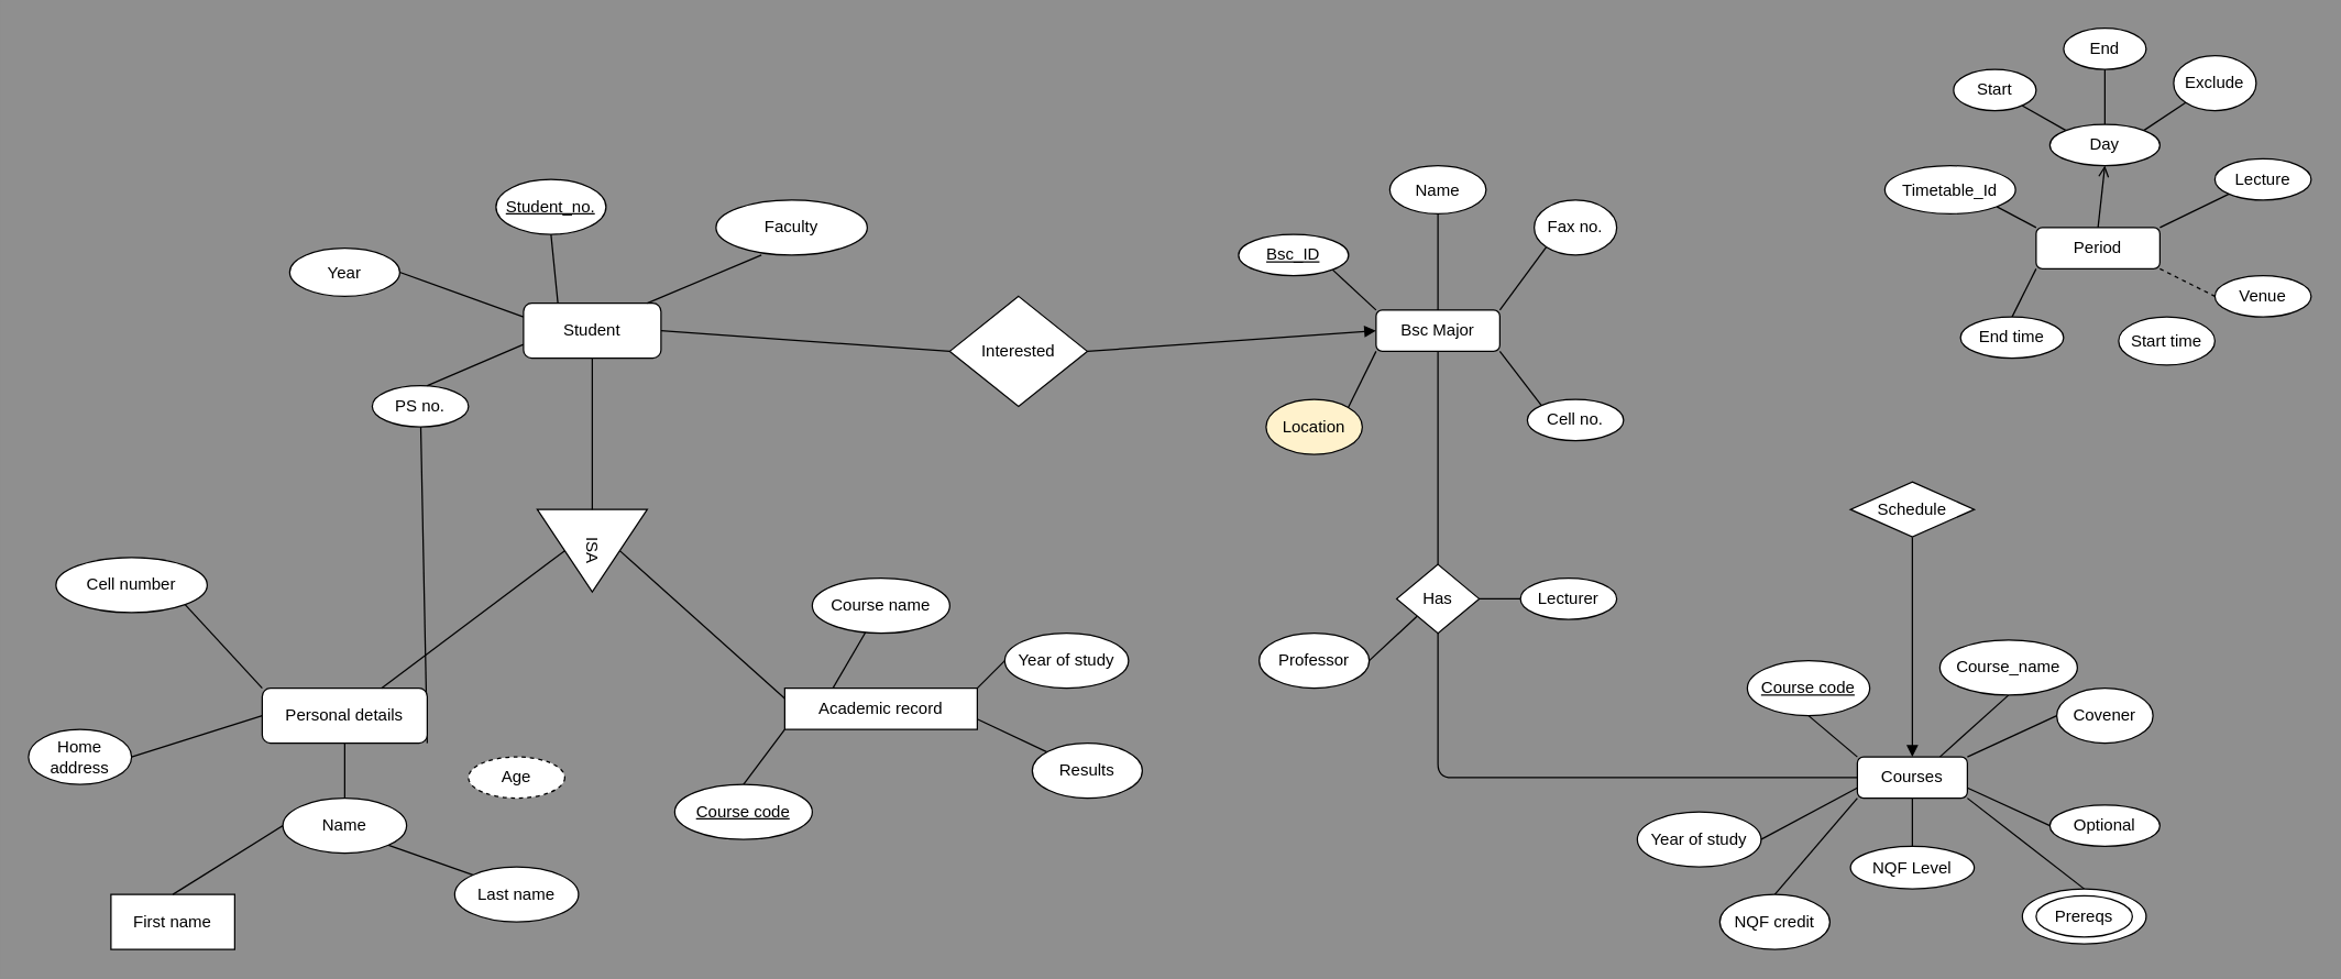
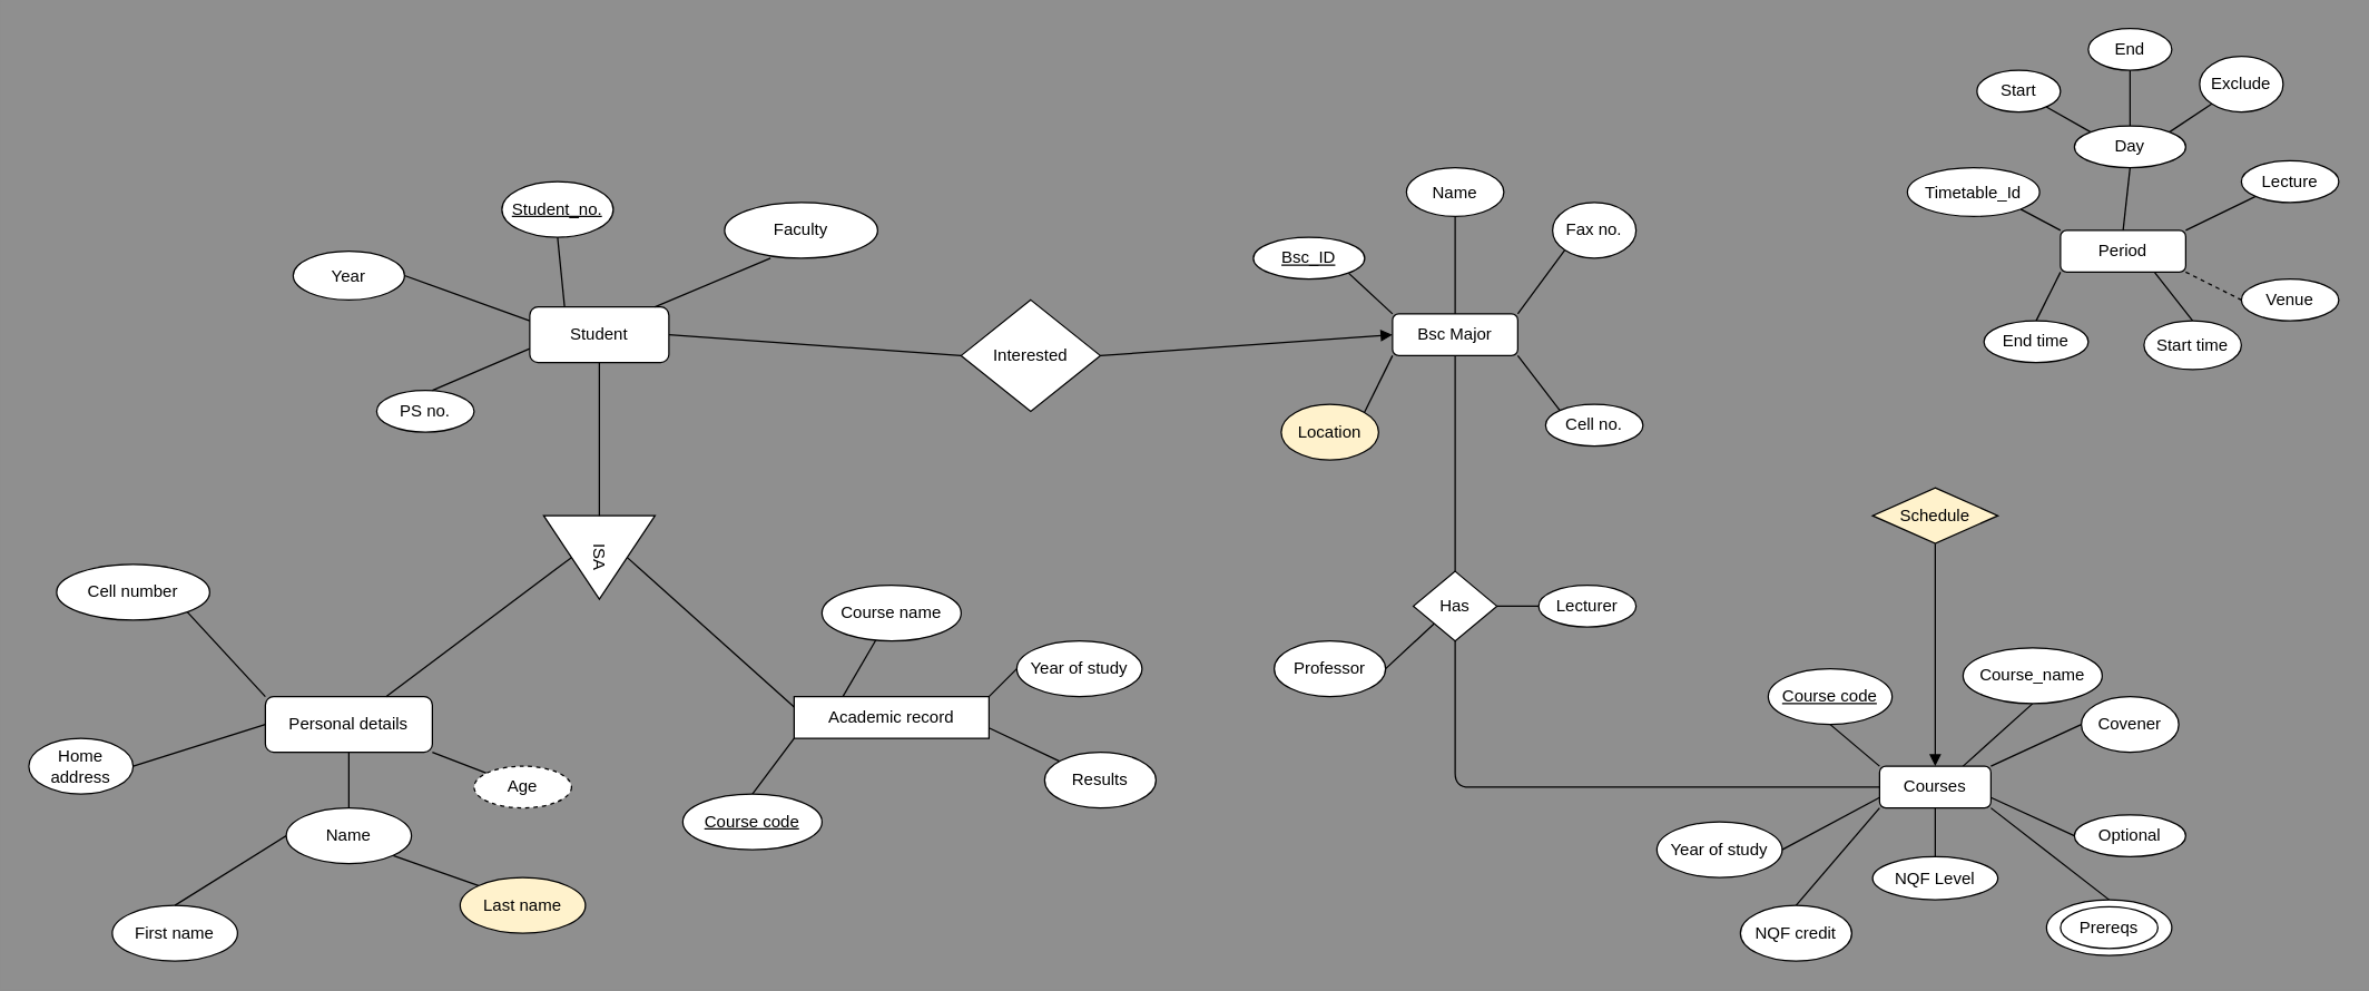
- <mxCell id="76" style="edgeStyle=none;html=1;exitX=0.5;exitY=0;exitDx=0;exitDy=0;entryX=0.5;entryY=1;entryDx=0;entryDy=0;endArrow=open;endFill=0;" parent="1" source="81" target="90" edge="1"><mxGeometry relative="1" as="geometry" /></mxCell>
+ <mxCell id="76" style="edgeStyle=none;html=1;exitX=0.5;exitY=0;exitDx=0;exitDy=0;entryX=0.5;entryY=1;entryDx=0;entryDy=0;endArrow=none;endFill=0;" parent="1" source="81" target="90" edge="1"><mxGeometry relative="1" as="geometry" /></mxCell>
+ <mxCell id="79" style="edgeStyle=none;html=1;exitX=0.75;exitY=1;exitDx=0;exitDy=0;entryX=0.5;entryY=0;entryDx=0;entryDy=0;endArrow=none;endFill=0;" parent="1" source="81" target="83" edge="1"><mxGeometry relative="1" as="geometry" /></mxCell>
- <mxCell id="95" value="Schedule" style="rhombus;whiteSpace=wrap;html=1;" parent="1" vertex="1"><mxGeometry x="1345" y="350" width="90" height="40" as="geometry" /></mxCell>
+ <mxCell id="95" value="Schedule" style="rhombus;whiteSpace=wrap;html=1;fillColor=#fff2cc;" parent="1" vertex="1"><mxGeometry x="1345" y="350" width="90" height="40" as="geometry" /></mxCell>
- <mxCell id="19" style="edgeStyle=none;html=1;exitX=1;exitY=1;exitDx=0;exitDy=0;endArrow=none;endFill=0;" parent="1" source="22" target="6" edge="1"><mxGeometry relative="1" as="geometry" /></mxCell>
+ <mxCell id="19" style="edgeStyle=none;html=1;exitX=1;exitY=1;exitDx=0;exitDy=0;endArrow=none;endFill=0;" parent="1" source="22" target="30" edge="1"><mxGeometry relative="1" as="geometry" /></mxCell>
- <mxCell id="23" value="Last name" style="ellipse;whiteSpace=wrap;html=1;" parent="1" vertex="1"><mxGeometry x="330" y="630" width="90" height="40" as="geometry" /></mxCell>
+ <mxCell id="23" value="Last name" style="ellipse;whiteSpace=wrap;html=1;fillColor=#fff2cc;" parent="1" vertex="1"><mxGeometry x="330" y="630" width="90" height="40" as="geometry" /></mxCell>
- <mxCell id="24" value="First name" style="whiteSpace=wrap;html=1;rounded=0;" parent="1" vertex="1"><mxGeometry x="80" y="650" width="90" height="40" as="geometry" /></mxCell>
+ <mxCell id="24" value="First name" style="ellipse;whiteSpace=wrap;html=1;" parent="1" vertex="1"><mxGeometry x="80" y="650" width="90" height="40" as="geometry" /></mxCell>
